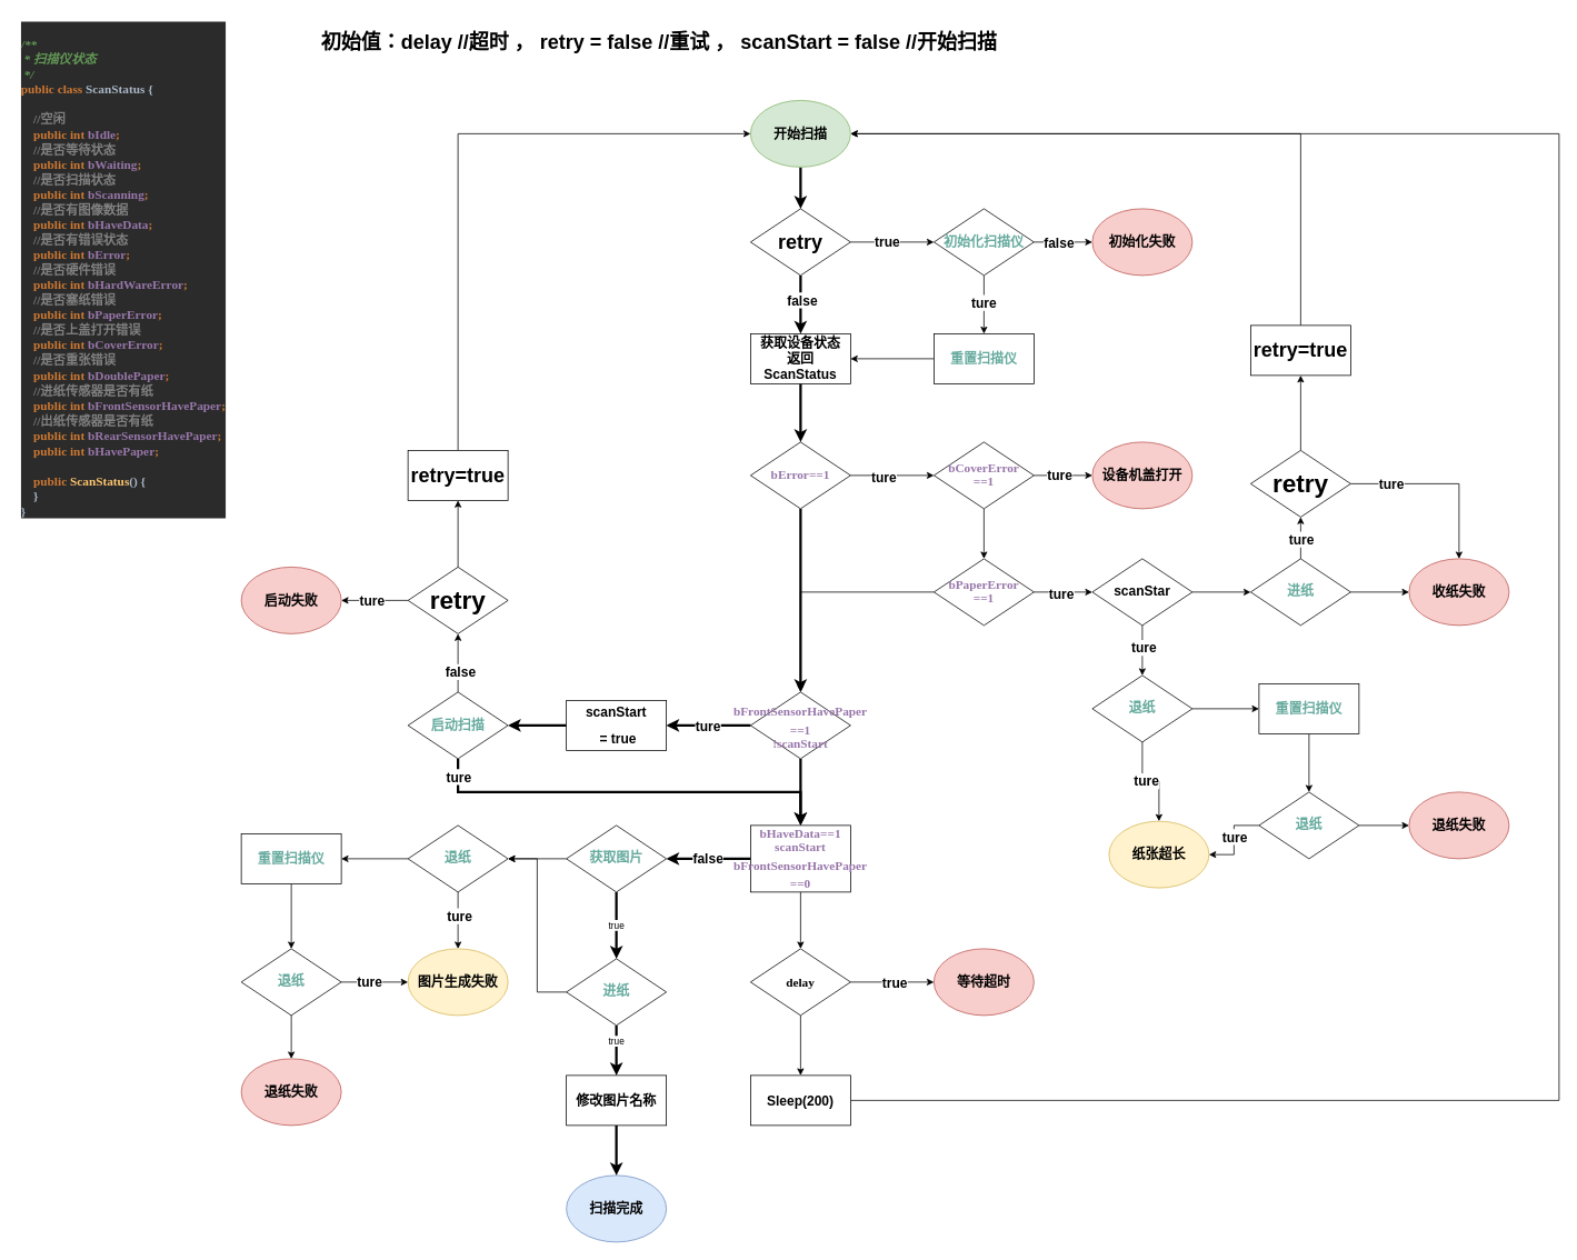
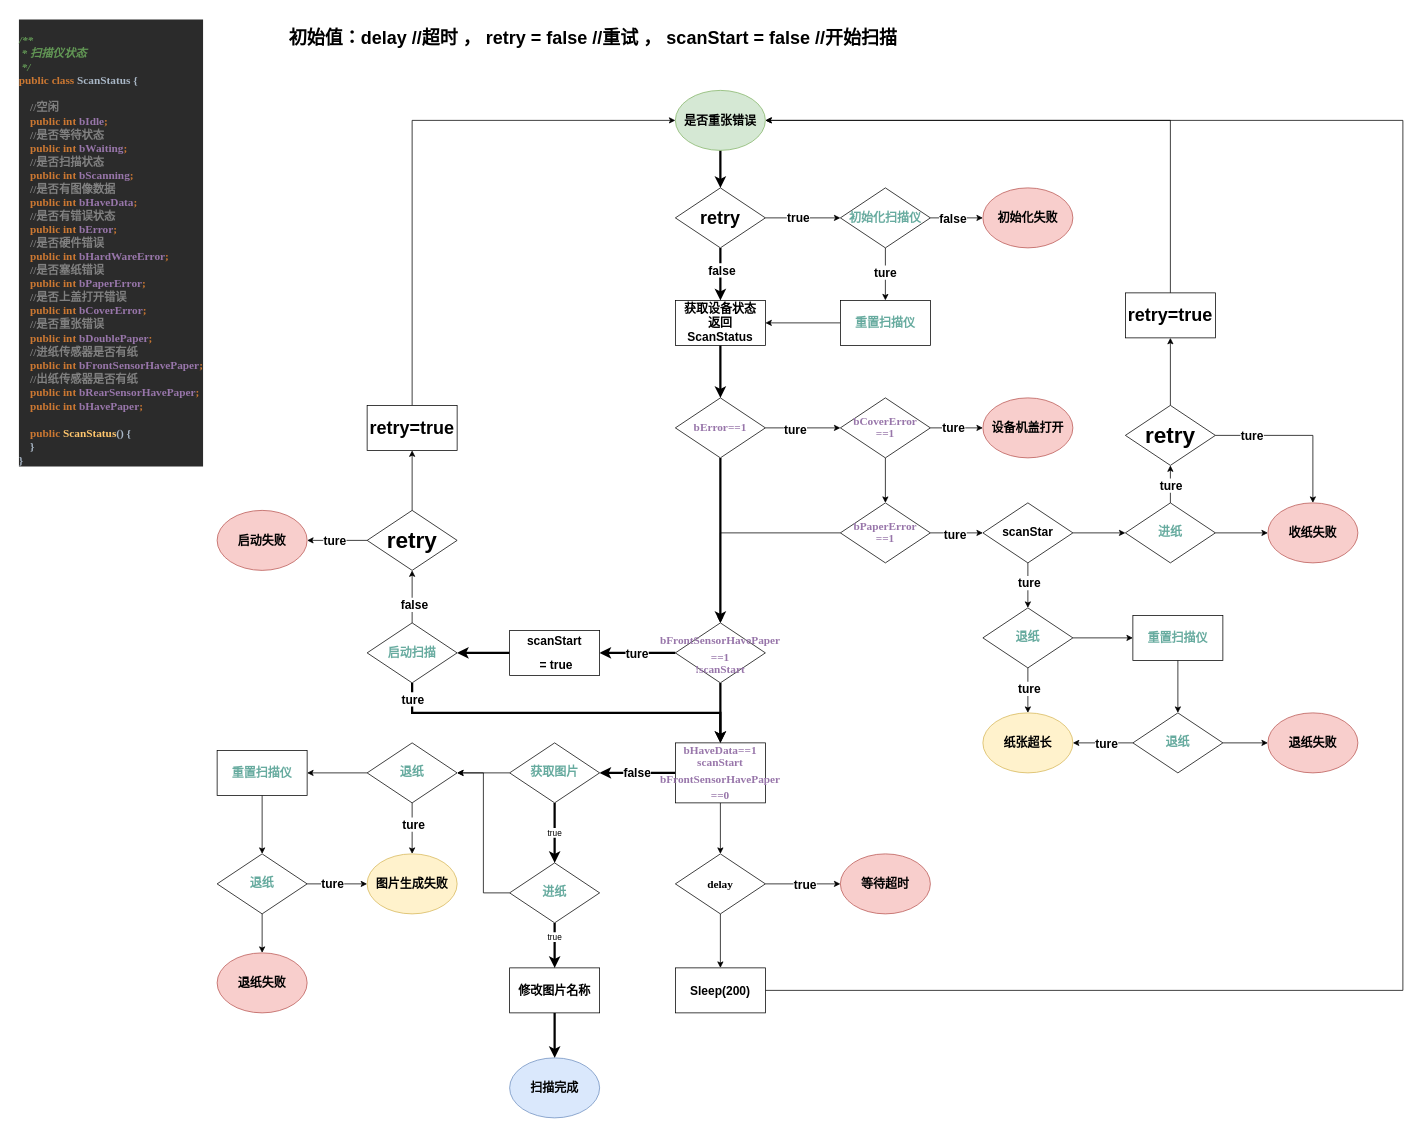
- <mxCell id="4" value="&lt;span style=&quot;font-size: 16px&quot;&gt;&lt;b&gt;开始扫描&lt;/b&gt;&lt;/span&gt;" style="ellipse;whiteSpace=wrap;html=1;fillColor=#d5e8d4;strokeColor=#82b366;" parent="1" vertex="1"><mxGeometry x="900" y="120" width="120" height="80" as="geometry" /></mxCell>
+ <mxCell id="4" value="&lt;span style=&quot;font-size: 16px&quot;&gt;&lt;b&gt;是否重张错误&lt;/b&gt;&lt;/span&gt;" style="ellipse;whiteSpace=wrap;html=1;fillColor=#d5e8d4;strokeColor=#82b366;" parent="1" vertex="1"><mxGeometry x="900" y="120" width="120" height="80" as="geometry" /></mxCell>
- <mxCell id="105" value="&lt;span style=&quot;font-size: 16px&quot;&gt;&lt;b&gt;纸张超长&lt;/b&gt;&lt;/span&gt;" style="ellipse;whiteSpace=wrap;html=1;spacing=0;fillColor=#fff2cc;strokeColor=#d6b656;" parent="1" vertex="1"><mxGeometry x="1330" y="985" width="120" height="80" as="geometry" /></mxCell>
+ <mxCell id="105" value="&lt;span style=&quot;font-size: 16px&quot;&gt;&lt;b&gt;纸张超长&lt;/b&gt;&lt;/span&gt;" style="ellipse;whiteSpace=wrap;html=1;spacing=0;fillColor=#fff2cc;strokeColor=#d6b656;" parent="1" vertex="1"><mxGeometry x="1310" y="950" width="120" height="80" as="geometry" /></mxCell>
